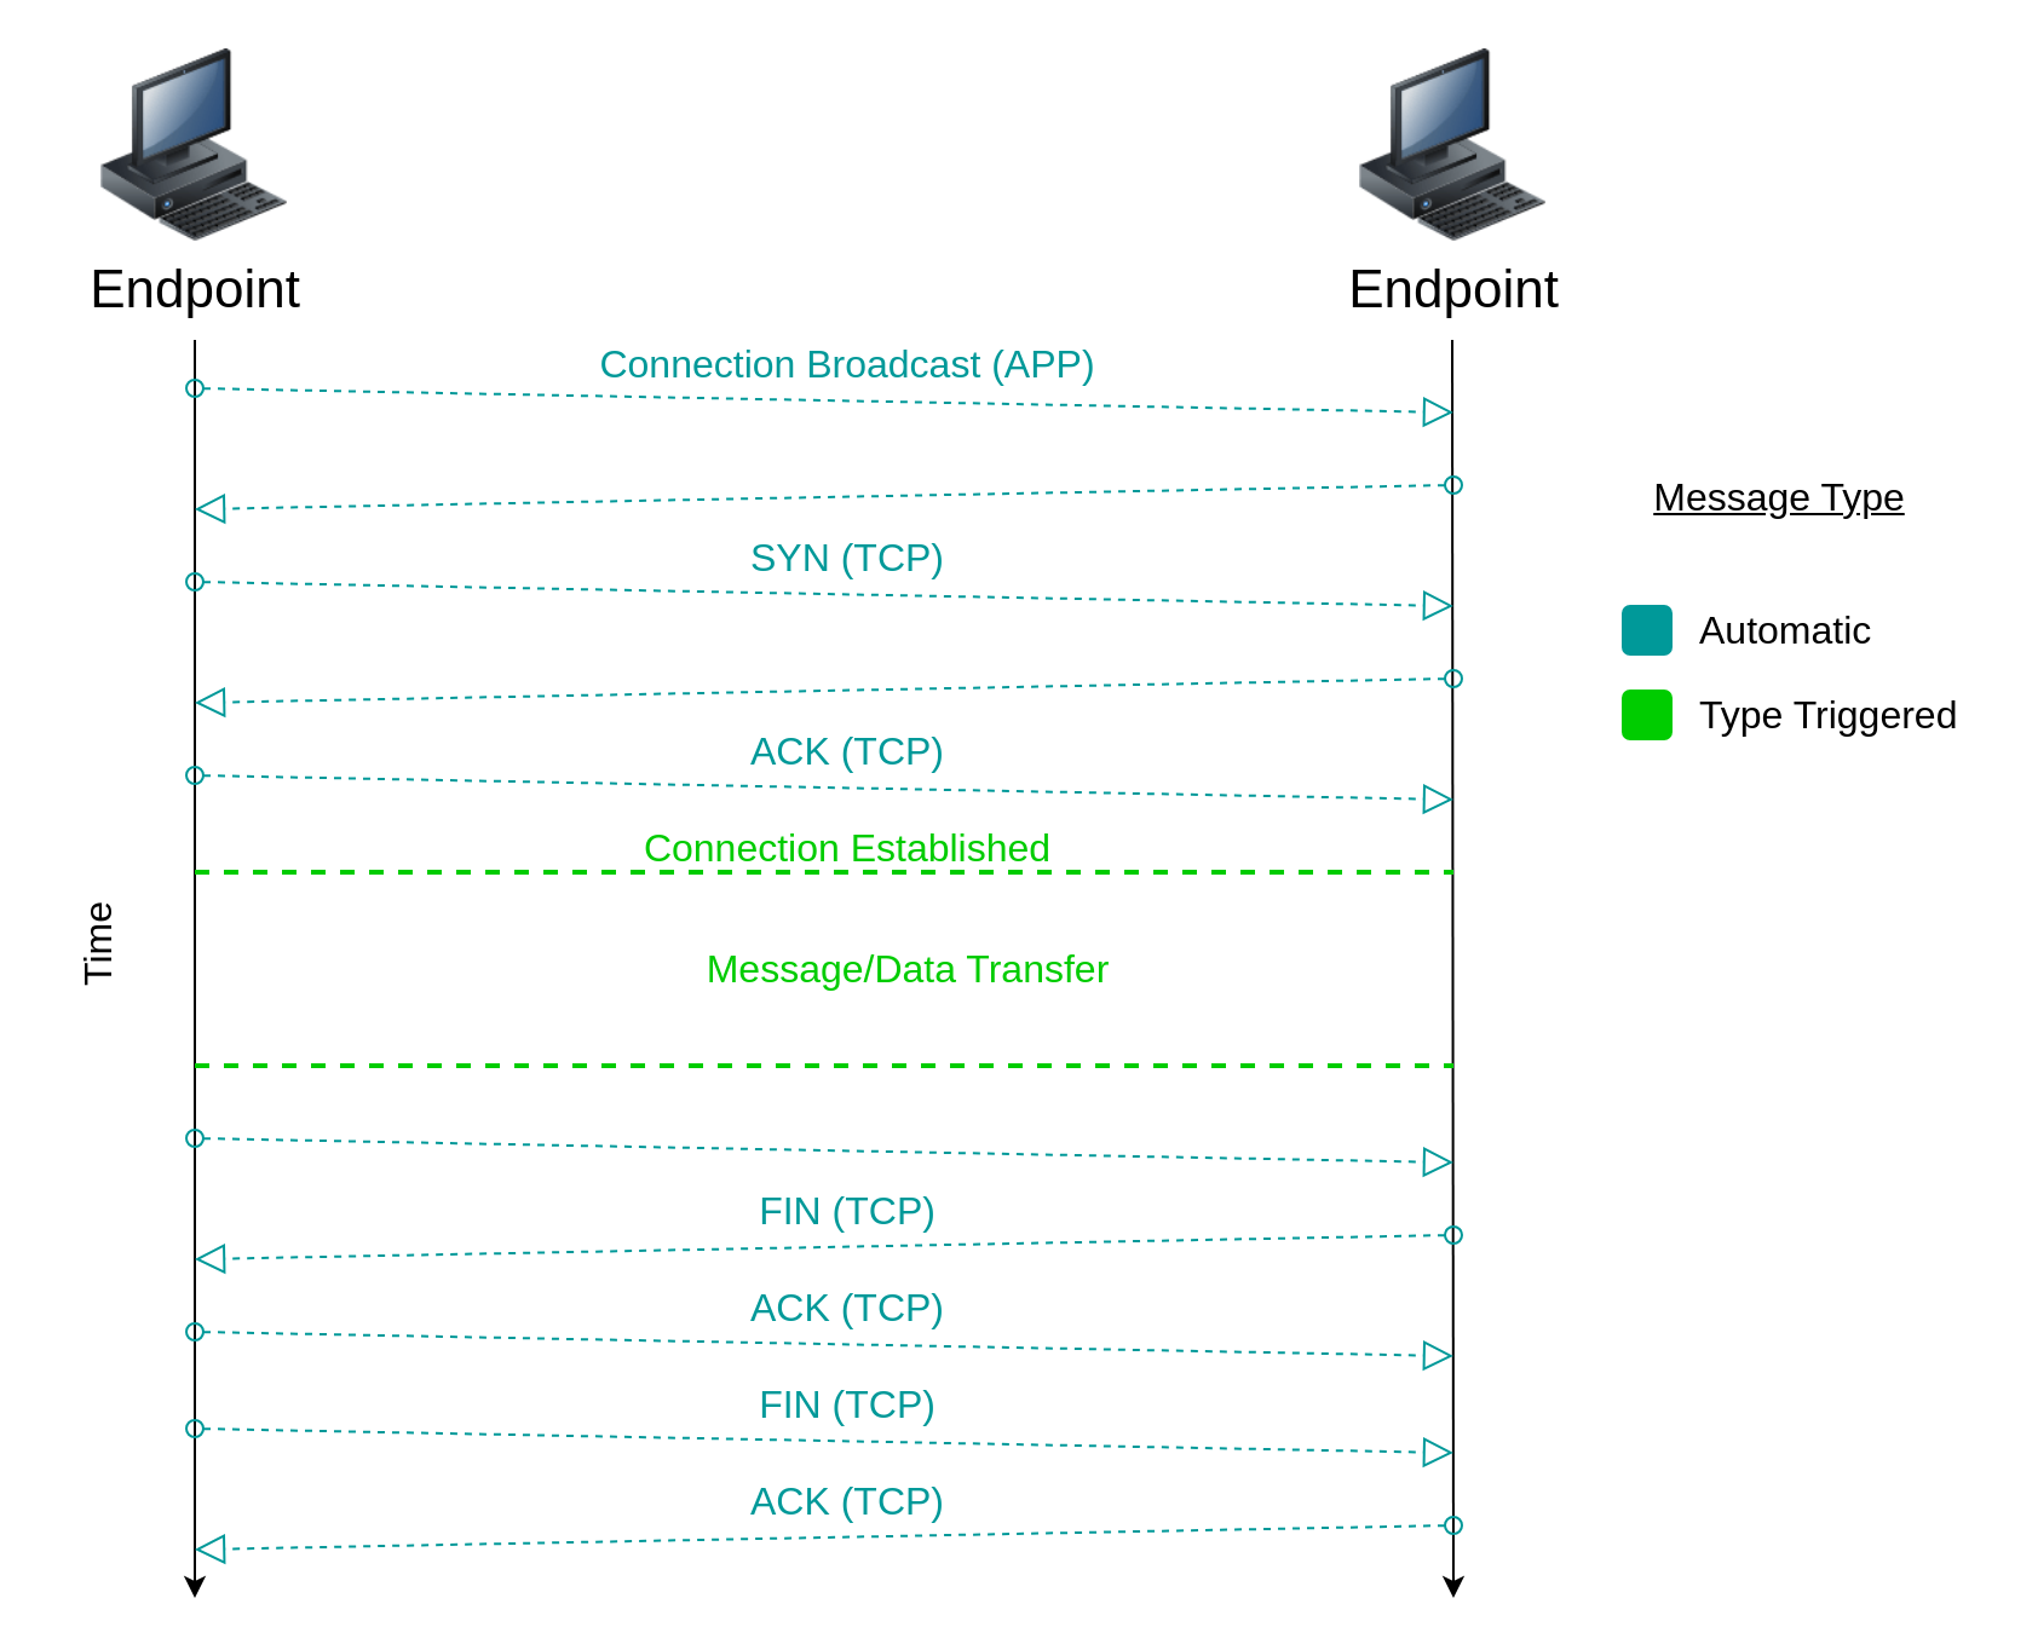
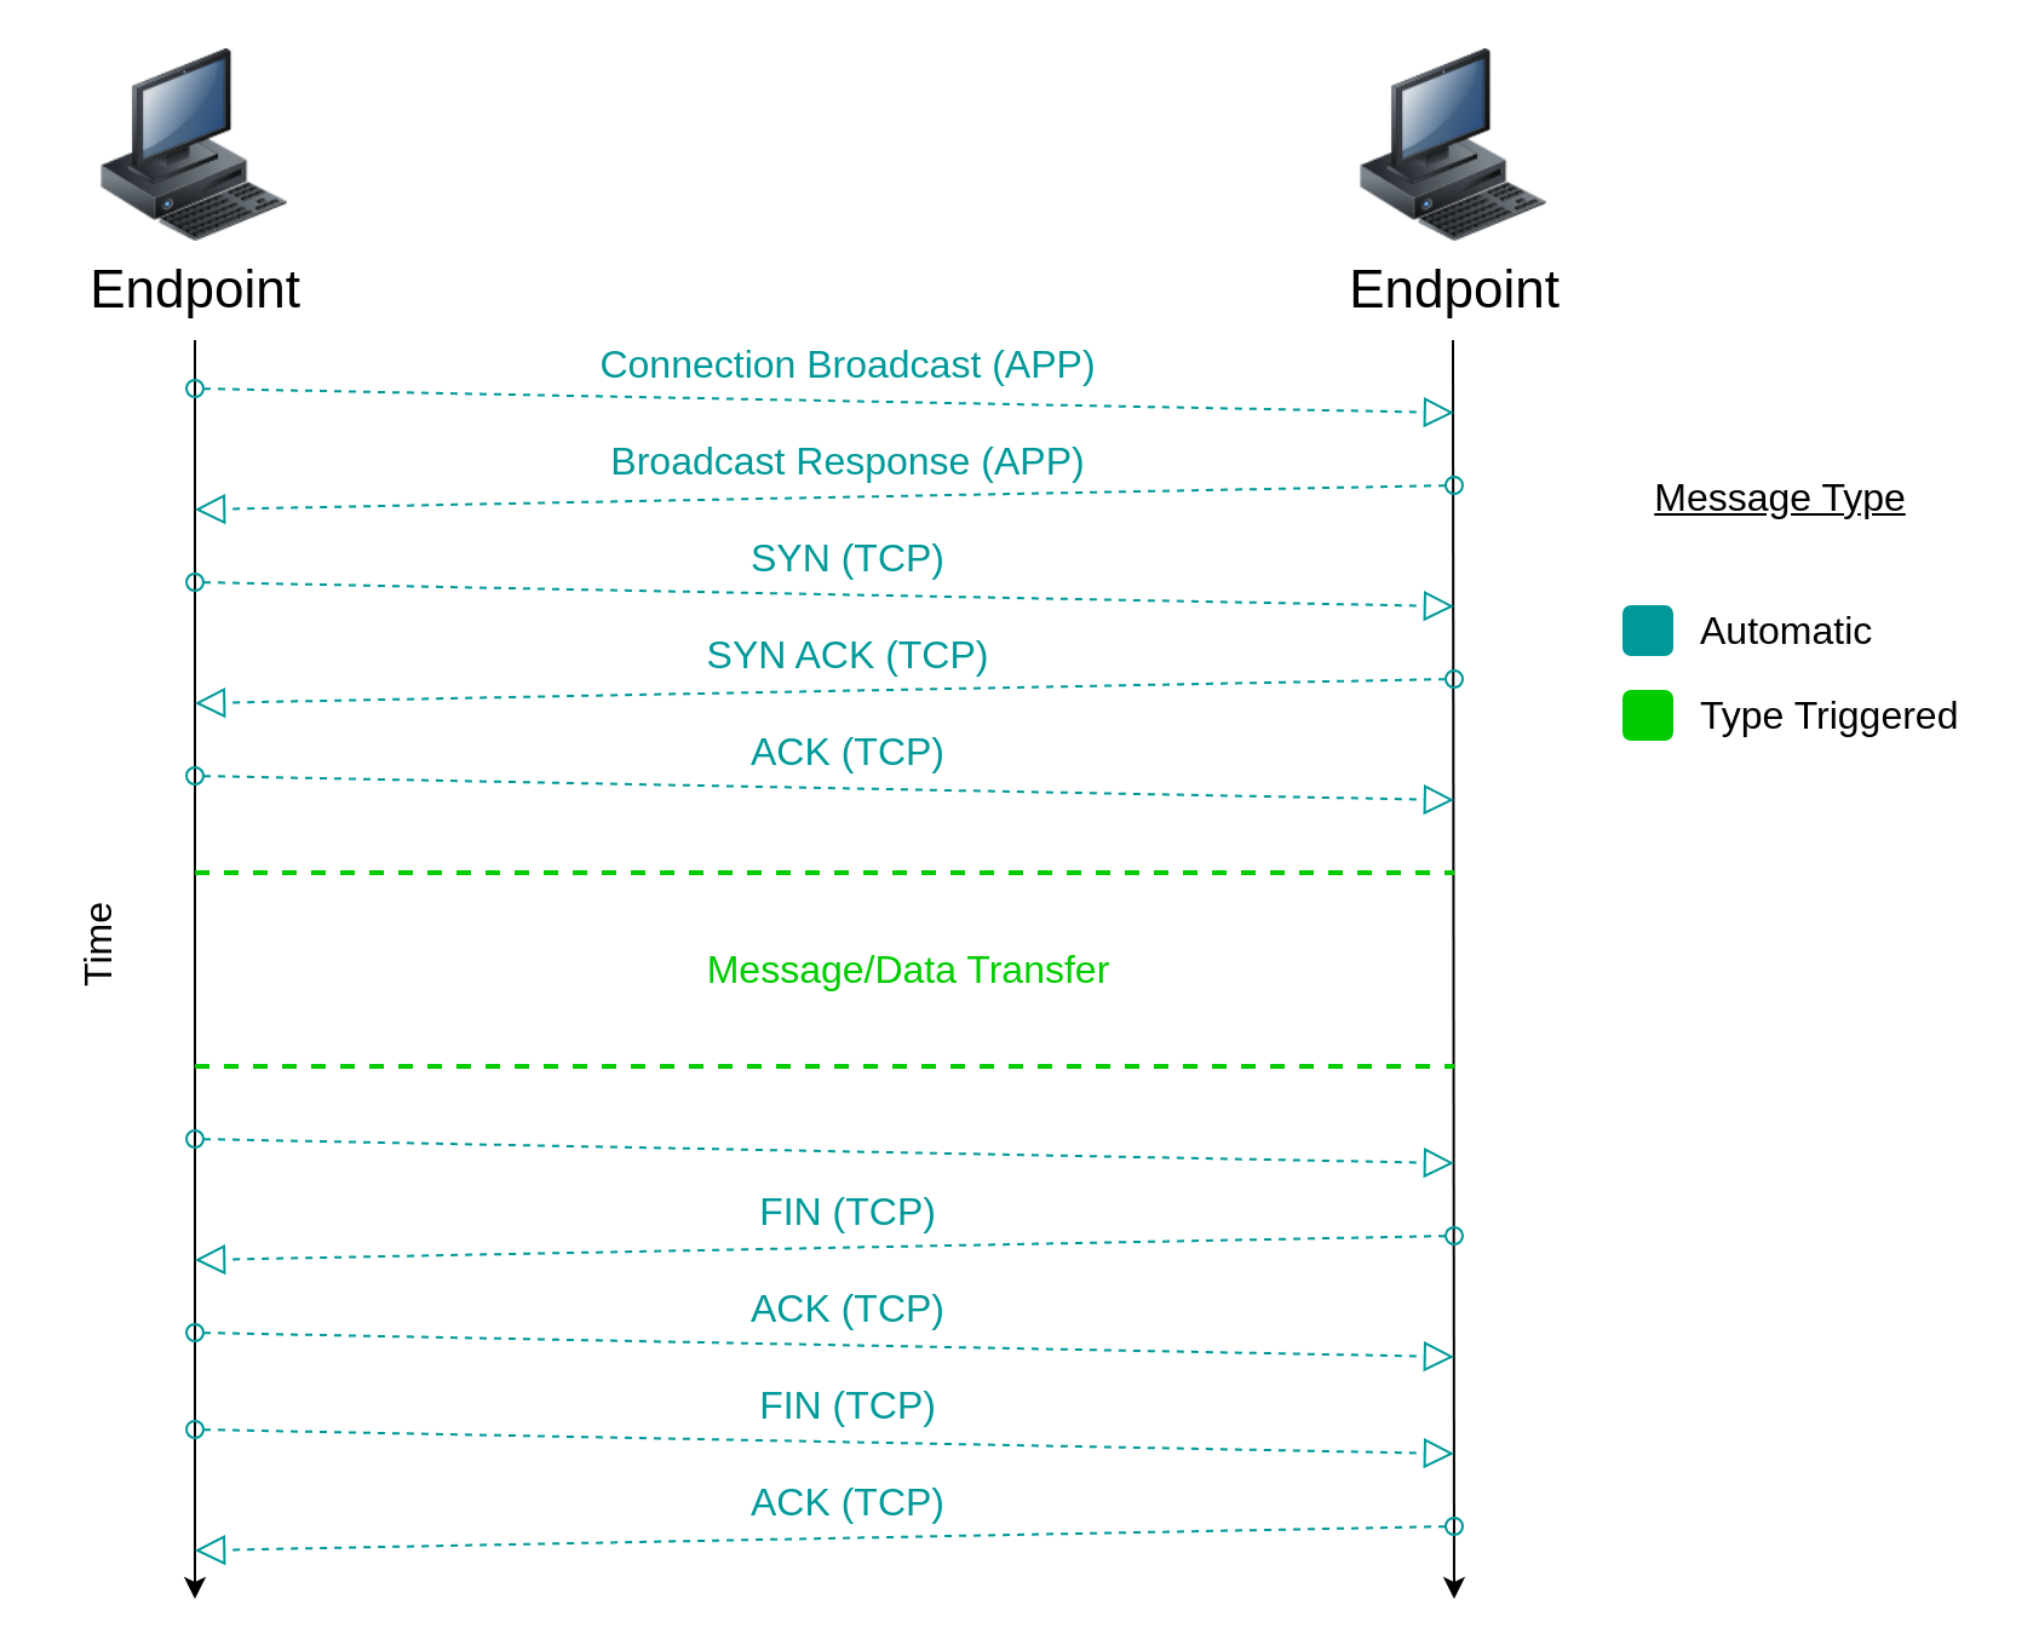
+ <mxCell id="10" value="&lt;div&gt;Broadcast Response (APP)&lt;/div&gt;" style="text;html=1;align=center;verticalAlign=middle;whiteSpace=wrap;rounded=0;fontSize=16;fontColor=#009999;" parent="1" vertex="1"><mxGeometry x="240" y="180" width="220" height="20" as="geometry" /></mxCell>
+ <mxCell id="14" value="&lt;div&gt;SYN ACK (TCP)&lt;/div&gt;" style="text;html=1;align=center;verticalAlign=middle;whiteSpace=wrap;rounded=0;fontSize=16;fontColor=#009999;" parent="1" vertex="1"><mxGeometry x="240" y="260" width="220" height="20" as="geometry" /></mxCell>
- <mxCell id="18" value="Connection Established" style="text;html=1;align=center;verticalAlign=middle;whiteSpace=wrap;rounded=0;fontSize=16;fontColor=#00CC00;" parent="1" vertex="1"><mxGeometry x="240" y="340" width="220" height="20" as="geometry" /></mxCell>
